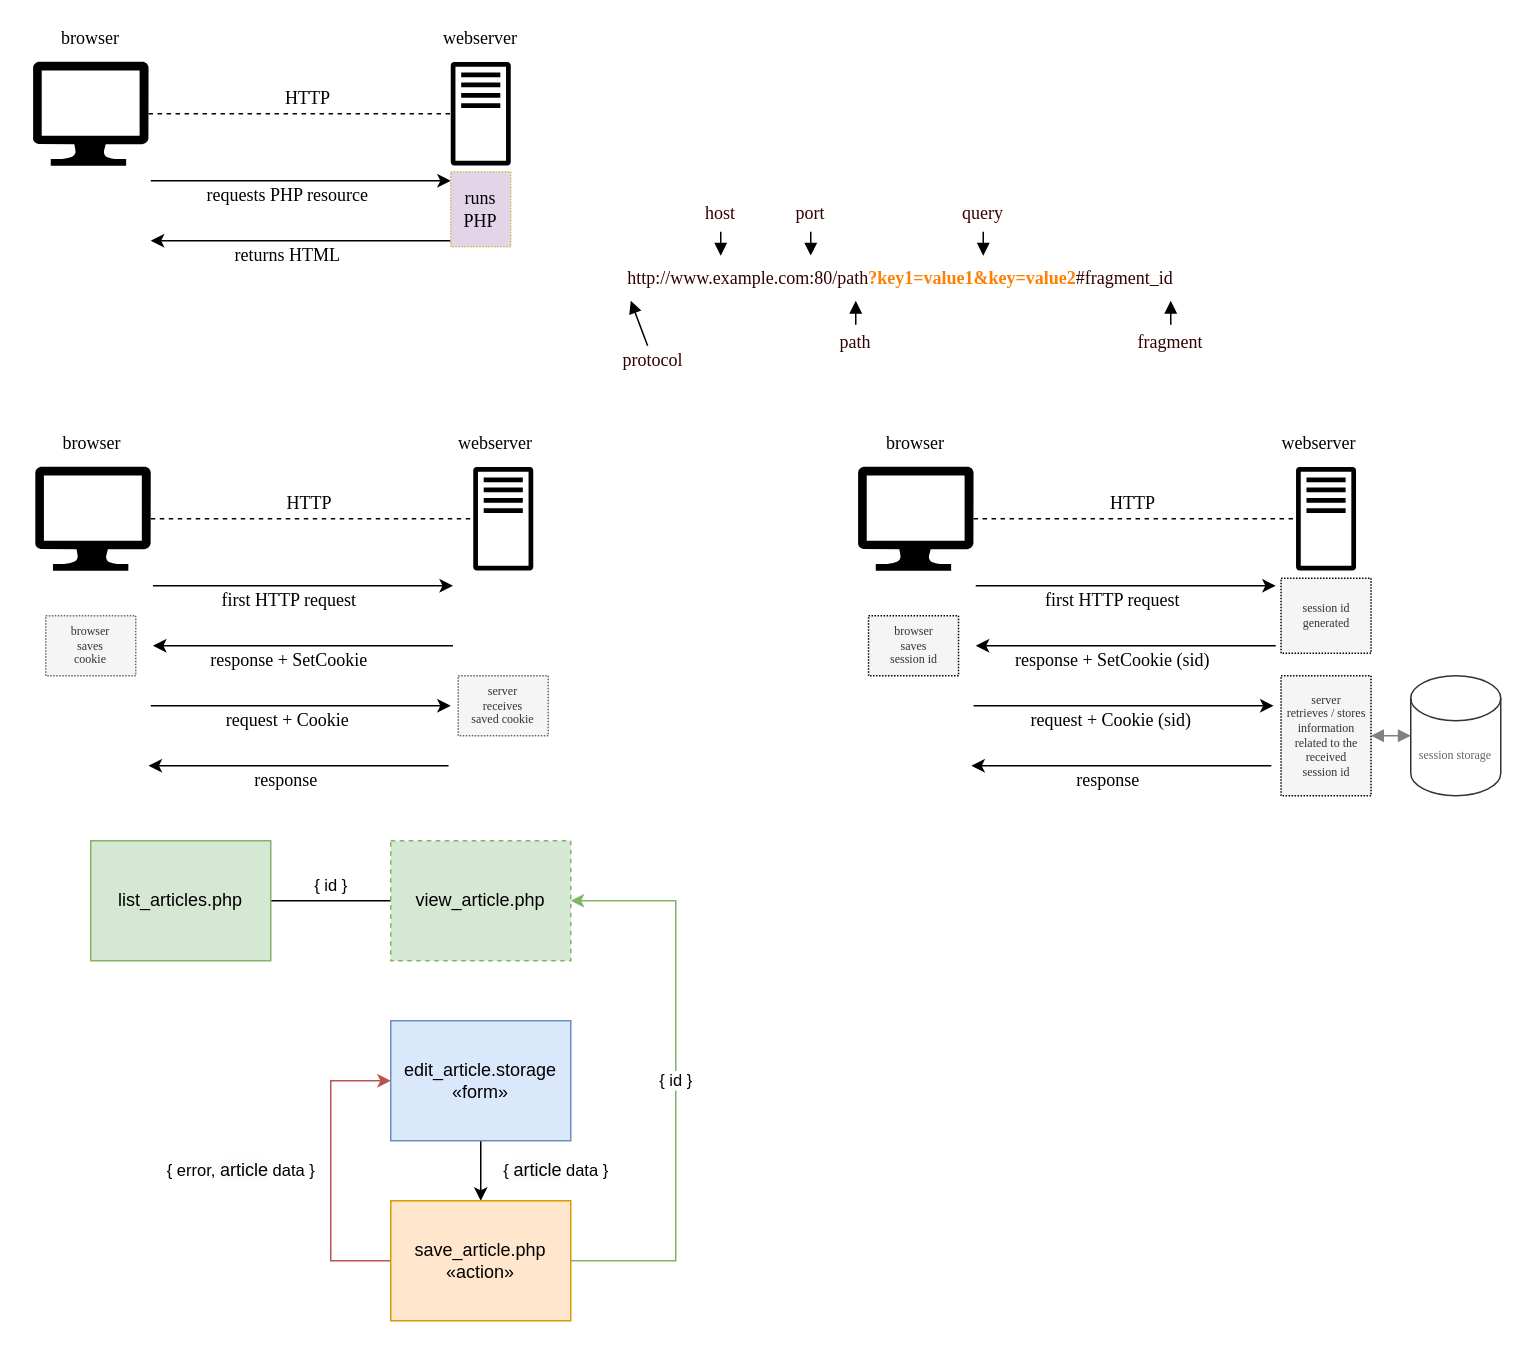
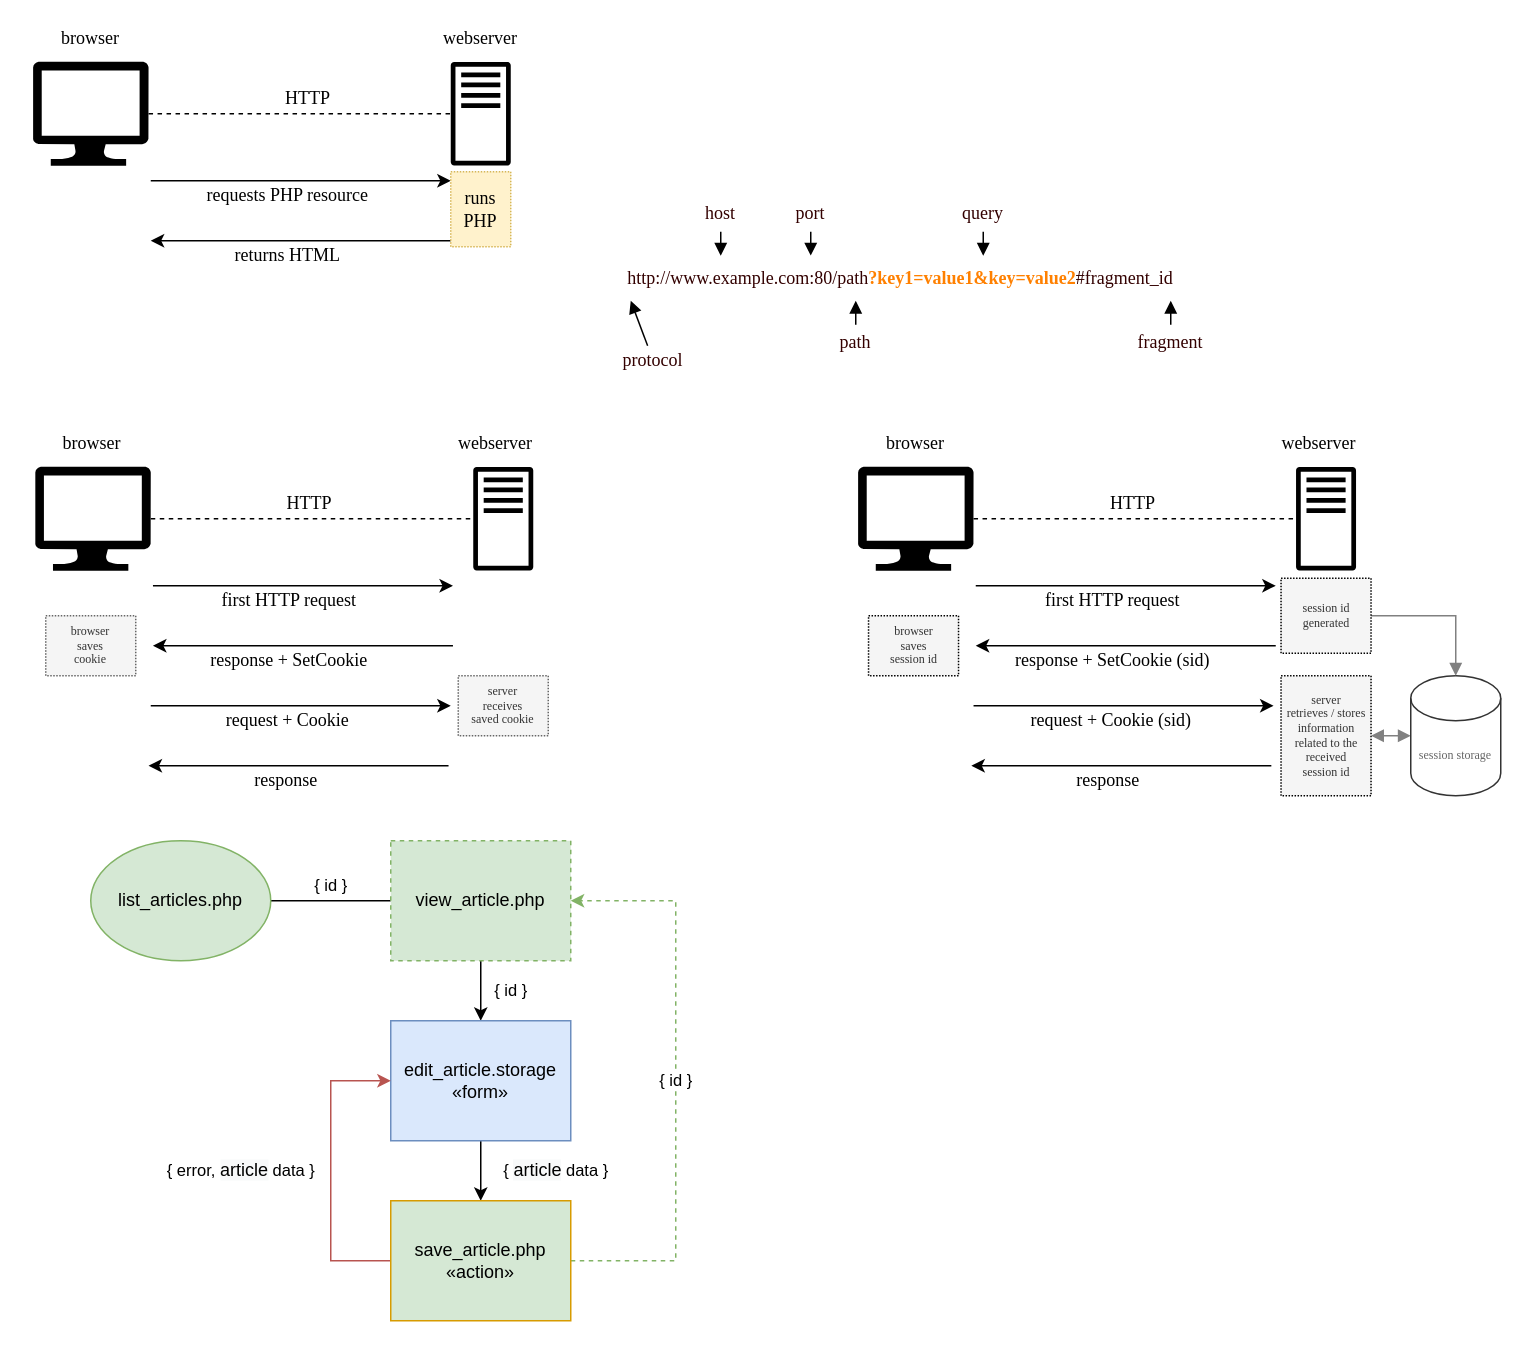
- <mxCell id="7" value="runs PHP" style="rounded=0;whiteSpace=wrap;html=1;fontFamily=Poppins;fontSource=https%3A%2F%2Ffonts.googleapis.com%2Fcss%3Ffamily%3DPoppins;fontSize=12;fillColor=#e1d5e7;strokeColor=#d6b656;dashed=1;dashPattern=1 1;" parent="1" vertex="1"><mxGeometry x="300" y="114" width="40" height="50" as="geometry" /></mxCell>
+ <mxCell id="7" value="runs PHP" style="rounded=0;whiteSpace=wrap;html=1;fontFamily=Poppins;fontSource=https%3A%2F%2Ffonts.googleapis.com%2Fcss%3Ffamily%3DPoppins;fontSize=12;fillColor=#fff2cc;strokeColor=#d6b656;dashed=1;dashPattern=1 1;" parent="1" vertex="1"><mxGeometry x="300" y="114" width="40" height="50" as="geometry" /></mxCell>
+ <mxCell id="50" style="edgeStyle=none;rounded=0;orthogonalLoop=1;jettySize=auto;html=1;fontFamily=Poppins;fontSource=https%3A%2F%2Ffonts.googleapis.com%2Fcss%3Ffamily%3DPoppins;fontSize=8;fontColor=#666666;endArrow=block;endFill=1;strokeColor=#808080;labelBackgroundColor=none;" parent="1" source="51" target="49" edge="1"><mxGeometry relative="1" as="geometry"><Array as="points"><mxPoint x="970" y="410" /></Array></mxGeometry></mxCell>
- <mxCell id="53" value="list_articles.php" style="rounded=0;whiteSpace=wrap;html=1;fillColor=#d5e8d4;strokeColor=#82b366;" vertex="1" parent="1"><mxGeometry x="60" y="560" width="120" height="80" as="geometry" /></mxCell>
+ <mxCell id="53" value="list_articles.php" style="ellipse;whiteSpace=wrap;html=1;fillColor=#d5e8d4;strokeColor=#82b366;" vertex="1" parent="1"><mxGeometry x="60" y="560" width="120" height="80" as="geometry" /></mxCell>
+ <mxCell id="54" value="{ id }" style="edgeStyle=orthogonalEdgeStyle;rounded=0;orthogonalLoop=1;jettySize=auto;html=1;" edge="1" parent="1" source="55" target="57"><mxGeometry y="20" relative="1" as="geometry"><mxPoint as="offset" /></mxGeometry></mxCell>
- <mxCell id="59" value="{ id }" style="edgeStyle=orthogonalEdgeStyle;rounded=0;orthogonalLoop=1;jettySize=auto;html=1;fillColor=#d5e8d4;strokeColor=#82b366;" edge="1" parent="1" source="60" target="55"><mxGeometry relative="1" as="geometry"><Array as="points"><mxPoint x="450" y="840" /><mxPoint x="450" y="600" /></Array></mxGeometry></mxCell>
+ <mxCell id="59" value="{ id }" style="edgeStyle=orthogonalEdgeStyle;rounded=0;orthogonalLoop=1;jettySize=auto;html=1;fillColor=#d5e8d4;strokeColor=#82b366;dashed=1;" edge="1" parent="1" source="60" target="55"><mxGeometry relative="1" as="geometry"><Array as="points"><mxPoint x="450" y="840" /><mxPoint x="450" y="600" /></Array></mxGeometry></mxCell>
- <mxCell id="60" value="save_article.php&lt;br&gt;«action»" style="rounded=0;whiteSpace=wrap;html=1;fillColor=#ffe6cc;strokeColor=#d79b00;" vertex="1" parent="1"><mxGeometry x="260" y="800" width="120" height="80" as="geometry" /></mxCell>
+ <mxCell id="60" value="save_article.php&lt;br&gt;«action»" style="rounded=0;whiteSpace=wrap;html=1;fillColor=#d5e8d4;strokeColor=#d79b00;" vertex="1" parent="1"><mxGeometry x="260" y="800" width="120" height="80" as="geometry" /></mxCell>
